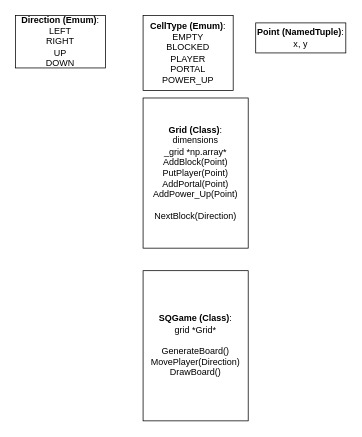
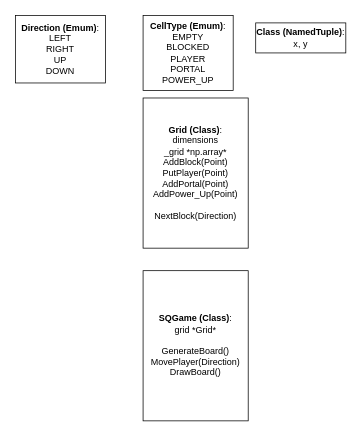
- <mxCell id="5" value="&lt;b&gt;Point (NamedTuple)&lt;/b&gt;:&lt;br&gt;x, y" style="rounded=0;whiteSpace=wrap;html=1;strokeColor=#000000;" vertex="1" parent="1"><mxGeometry x="340" y="30" width="120" height="40" as="geometry" /></mxCell>
+ <mxCell id="5" value="&lt;b&gt;Class (NamedTuple)&lt;/b&gt;:&lt;br&gt;x, y" style="rounded=0;whiteSpace=wrap;html=1;strokeColor=#000000;" vertex="1" parent="1"><mxGeometry x="340" y="30" width="120" height="40" as="geometry" /></mxCell>
- <mxCell id="2" value="&lt;b&gt;Direction (Emum)&lt;/b&gt;:&lt;br&gt;LEFT&lt;br&gt;RIGHT&lt;br&gt;UP&lt;br&gt;DOWN" style="rounded=0;whiteSpace=wrap;html=1;strokeColor=#000000;" vertex="1" parent="1"><mxGeometry x="20" y="20" width="120" height="70" as="geometry" /></mxCell>
+ <mxCell id="2" value="&lt;b&gt;Direction (Emum)&lt;/b&gt;:&lt;br&gt;LEFT&lt;br&gt;RIGHT&lt;br&gt;UP&lt;br&gt;DOWN" style="rounded=0;whiteSpace=wrap;html=1;strokeColor=#000000;" vertex="1" parent="1"><mxGeometry x="20" y="20" width="120" height="90" as="geometry" /></mxCell>
